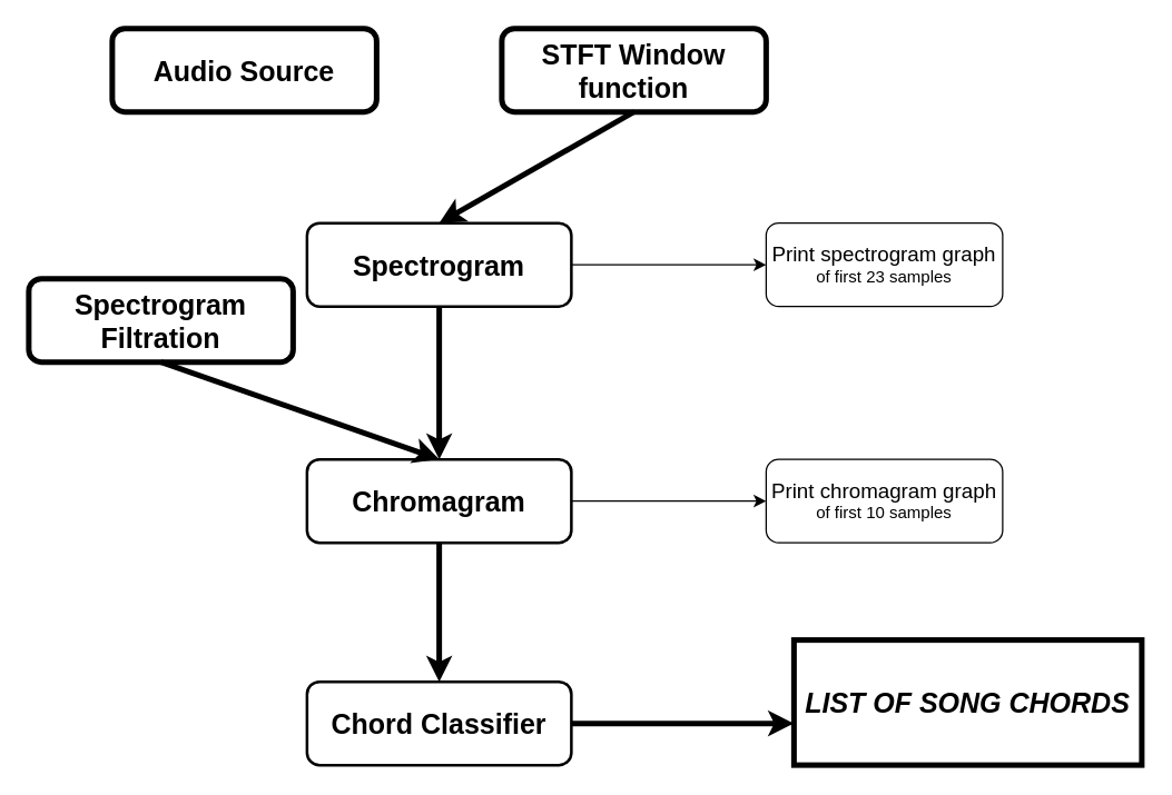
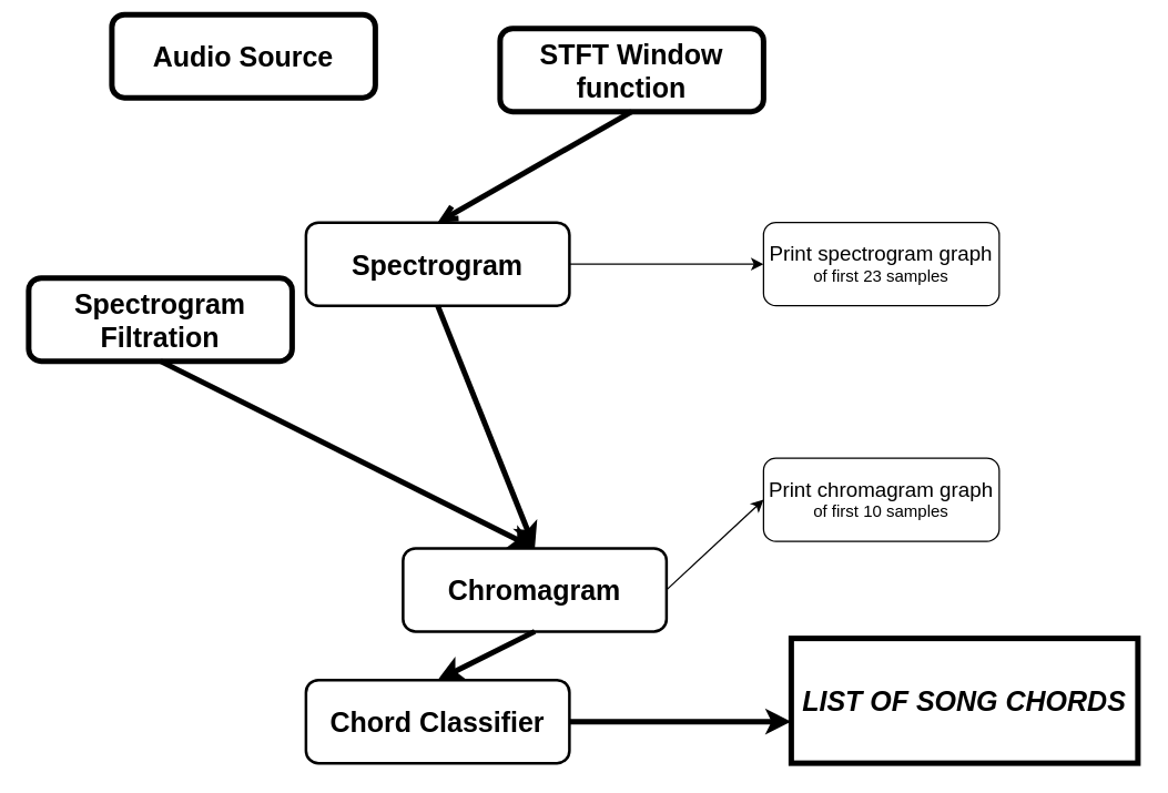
- <mxCell id="5" value="&lt;b&gt;&lt;font style=&quot;font-size: 20px&quot;&gt;Audio Source&lt;/font&gt;&lt;/b&gt;" style="rounded=1;whiteSpace=wrap;html=1;strokeWidth=4;" vertex="1" parent="1"><mxGeometry x="80" y="20" width="190" height="60" as="geometry" /></mxCell>
+ <mxCell id="5" value="&lt;b&gt;&lt;font style=&quot;font-size: 20px&quot;&gt;Audio Source&lt;/font&gt;&lt;/b&gt;" style="rounded=1;whiteSpace=wrap;html=1;strokeWidth=4;" vertex="1" parent="1"><mxGeometry x="80" y="10" width="190" height="60" as="geometry" /></mxCell>
- <mxCell id="8" value="" style="endArrow=classic;html=1;exitX=0.5;exitY=1;exitDx=0;exitDy=0;entryX=0.5;entryY=0;entryDx=0;entryDy=0;strokeWidth=4;endFill=1;" edge="1" parent="1" source="2" target="3"><mxGeometry width="50" height="50" relative="1" as="geometry"><mxPoint x="340" y="260" as="sourcePoint" /><mxPoint x="480" y="180" as="targetPoint" /></mxGeometry></mxCell>
+ <mxCell id="8" value="" style="endArrow=open;html=1;exitX=0.5;exitY=1;exitDx=0;exitDy=0;entryX=0.5;entryY=0;entryDx=0;entryDy=0;strokeWidth=4;endFill=1;" edge="1" parent="1" source="2" target="3"><mxGeometry width="50" height="50" relative="1" as="geometry"><mxPoint x="340" y="260" as="sourcePoint" /><mxPoint x="480" y="180" as="targetPoint" /></mxGeometry></mxCell>
- <mxCell id="4" value="&lt;font style=&quot;font-size: 20px&quot;&gt;&lt;b&gt;Chromagram&lt;/b&gt;&lt;/font&gt;" style="rounded=1;whiteSpace=wrap;html=1;strokeWidth=2;" vertex="1" parent="1"><mxGeometry x="220" y="330" width="190" height="60" as="geometry" /></mxCell>
+ <mxCell id="4" value="&lt;font style=&quot;font-size: 20px&quot;&gt;&lt;b&gt;Chromagram&lt;/b&gt;&lt;/font&gt;" style="rounded=1;whiteSpace=wrap;html=1;strokeWidth=2;" vertex="1" parent="1"><mxGeometry x="290" y="395" width="190" height="60" as="geometry" /></mxCell>
